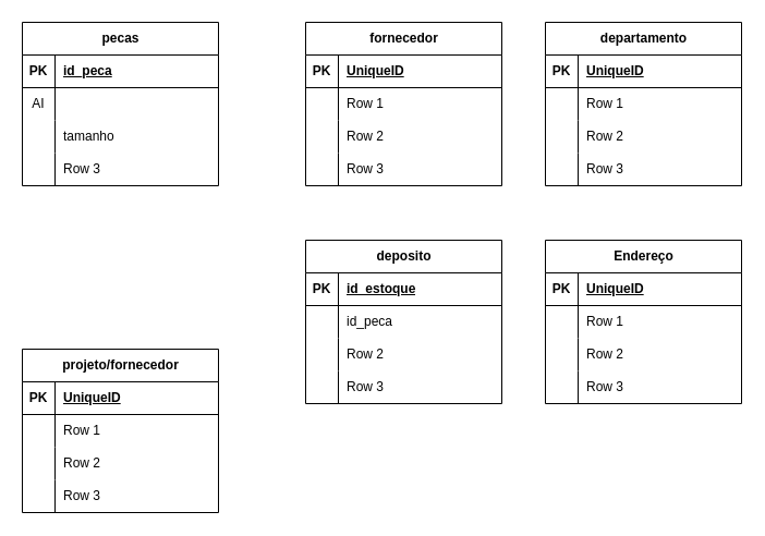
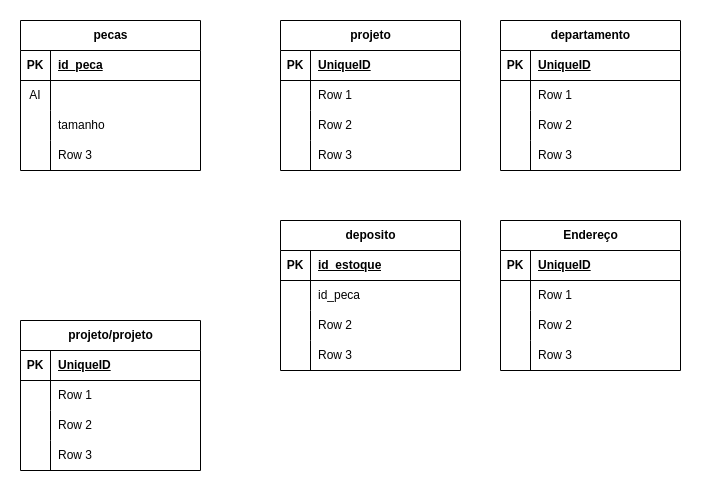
- <mxCell id="28" value="&lt;font style=&quot;vertical-align: inherit;&quot;&gt;&lt;font style=&quot;vertical-align: inherit;&quot;&gt;fornecedor&lt;/font&gt;&lt;/font&gt;" style="shape=table;startSize=30;container=1;collapsible=1;childLayout=tableLayout;fixedRows=1;rowLines=0;fontStyle=1;align=center;resizeLast=1;html=1;" vertex="1" parent="1"><mxGeometry x="280" y="20" width="180" height="150" as="geometry" /></mxCell>
+ <mxCell id="28" value="&lt;font style=&quot;vertical-align: inherit;&quot;&gt;&lt;font style=&quot;vertical-align: inherit;&quot;&gt;projeto&lt;/font&gt;&lt;/font&gt;" style="shape=table;startSize=30;container=1;collapsible=1;childLayout=tableLayout;fixedRows=1;rowLines=0;fontStyle=1;align=center;resizeLast=1;html=1;" vertex="1" parent="1"><mxGeometry x="280" y="20" width="180" height="150" as="geometry" /></mxCell>
- <mxCell id="15" value="&lt;font style=&quot;vertical-align: inherit;&quot;&gt;&lt;font style=&quot;vertical-align: inherit;&quot;&gt;&lt;font style=&quot;vertical-align: inherit;&quot;&gt;&lt;font style=&quot;vertical-align: inherit;&quot;&gt;&lt;font style=&quot;vertical-align: inherit;&quot;&gt;&lt;font style=&quot;vertical-align: inherit;&quot;&gt;&lt;font style=&quot;vertical-align: inherit;&quot;&gt;&lt;font style=&quot;vertical-align: inherit;&quot;&gt;&lt;font style=&quot;vertical-align: inherit;&quot;&gt;&lt;font style=&quot;vertical-align: inherit;&quot;&gt;&lt;font style=&quot;vertical-align: inherit;&quot;&gt;&lt;font style=&quot;vertical-align: inherit;&quot;&gt;projeto/fornecedor&lt;/font&gt;&lt;/font&gt;&lt;/font&gt;&lt;/font&gt;&lt;/font&gt;&lt;/font&gt;&lt;/font&gt;&lt;/font&gt;&lt;/font&gt;&lt;/font&gt;&lt;/font&gt;&lt;/font&gt;" style="shape=table;startSize=30;container=1;collapsible=1;childLayout=tableLayout;fixedRows=1;rowLines=0;fontStyle=1;align=center;resizeLast=1;html=1;" vertex="1" parent="1"><mxGeometry x="20" y="320" width="180" height="150" as="geometry" /></mxCell>
+ <mxCell id="15" value="&lt;font style=&quot;vertical-align: inherit;&quot;&gt;&lt;font style=&quot;vertical-align: inherit;&quot;&gt;&lt;font style=&quot;vertical-align: inherit;&quot;&gt;&lt;font style=&quot;vertical-align: inherit;&quot;&gt;&lt;font style=&quot;vertical-align: inherit;&quot;&gt;&lt;font style=&quot;vertical-align: inherit;&quot;&gt;&lt;font style=&quot;vertical-align: inherit;&quot;&gt;&lt;font style=&quot;vertical-align: inherit;&quot;&gt;&lt;font style=&quot;vertical-align: inherit;&quot;&gt;&lt;font style=&quot;vertical-align: inherit;&quot;&gt;&lt;font style=&quot;vertical-align: inherit;&quot;&gt;&lt;font style=&quot;vertical-align: inherit;&quot;&gt;projeto/projeto&lt;/font&gt;&lt;/font&gt;&lt;/font&gt;&lt;/font&gt;&lt;/font&gt;&lt;/font&gt;&lt;/font&gt;&lt;/font&gt;&lt;/font&gt;&lt;/font&gt;&lt;/font&gt;&lt;/font&gt;" style="shape=table;startSize=30;container=1;collapsible=1;childLayout=tableLayout;fixedRows=1;rowLines=0;fontStyle=1;align=center;resizeLast=1;html=1;" vertex="1" parent="1"><mxGeometry x="20" y="320" width="180" height="150" as="geometry" /></mxCell>
